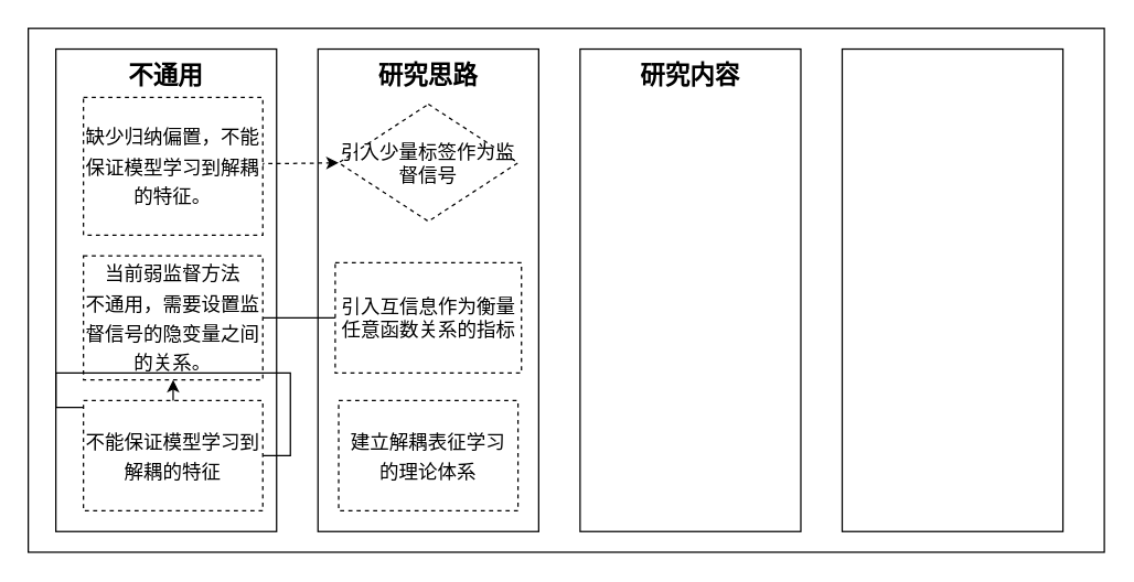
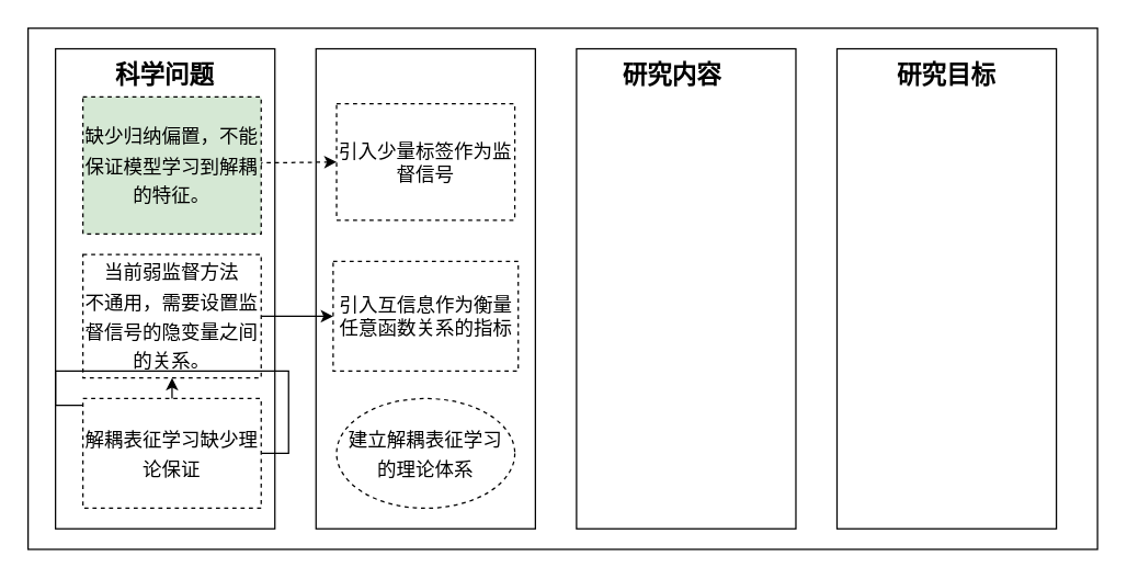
- <mxCell id="7" value="&lt;font style=&quot;font-size: 18px&quot;&gt;&lt;b&gt;不通用&lt;/b&gt;&lt;/font&gt;" style="rounded=0;whiteSpace=wrap;html=1;opacity=0;" vertex="1" parent="1"><mxGeometry x="60" y="40" width="120" height="30" as="geometry" /></mxCell>
+ <mxCell id="7" value="&lt;font style=&quot;font-size: 18px&quot;&gt;&lt;b&gt;科学问题&lt;/b&gt;&lt;/font&gt;" style="rounded=0;whiteSpace=wrap;html=1;opacity=0;" vertex="1" parent="1"><mxGeometry x="60" y="40" width="120" height="30" as="geometry" /></mxCell>
- <mxCell id="8" value="&lt;b&gt;研究思路&lt;/b&gt;" style="rounded=0;whiteSpace=wrap;html=1;fontSize=18;opacity=0;" vertex="1" parent="1"><mxGeometry x="250" y="35" width="120" height="40" as="geometry" /></mxCell>
- <mxCell id="9" value="&lt;b&gt;研究内容&lt;/b&gt;" style="rounded=0;whiteSpace=wrap;html=1;fontSize=18;opacity=0;" vertex="1" parent="1"><mxGeometry x="440" y="40" width="120" height="30" as="geometry" /></mxCell>
+ <mxCell id="9" value="&lt;b&gt;研究内容&lt;/b&gt;" style="rounded=0;whiteSpace=wrap;html=1;fontSize=18;opacity=0;" vertex="1" parent="1"><mxGeometry x="440" y="40" width="100" height="30" as="geometry" /></mxCell>
+ <mxCell id="10" value="&lt;b&gt;研究目标&lt;/b&gt;" style="rounded=0;whiteSpace=wrap;html=1;fontSize=18;opacity=0;" vertex="1" parent="1"><mxGeometry x="630" y="40" width="120" height="30" as="geometry" /></mxCell>
- <mxCell id="17" value="引入少量标签作为监督信号" style="rhombus;whiteSpace=wrap;html=1;dashed=1;fontSize=14;" vertex="1" parent="1"><mxGeometry x="245" y="75" width="130" height="85" as="geometry" /></mxCell>
+ <mxCell id="17" value="引入少量标签作为监督信号" style="rounded=0;whiteSpace=wrap;html=1;dashed=1;fontSize=14;" vertex="1" parent="1"><mxGeometry x="245" y="75" width="130" height="85" as="geometry" /></mxCell>
- <mxCell id="12" value="&lt;font style=&quot;font-size: 14px&quot;&gt;缺少归纳偏置，不能保证模型学习到解耦的特征。&lt;/font&gt;" style="rounded=0;whiteSpace=wrap;html=1;fontSize=18;dashed=1;" vertex="1" parent="1"><mxGeometry x="60" y="70" width="130" height="100" as="geometry" /></mxCell>
+ <mxCell id="12" value="&lt;font style=&quot;font-size: 14px&quot;&gt;缺少归纳偏置，不能保证模型学习到解耦的特征。&lt;/font&gt;" style="rounded=0;whiteSpace=wrap;html=1;fontSize=18;dashed=1;fillColor=#d5e8d4;" vertex="1" parent="1"><mxGeometry x="60" y="70" width="130" height="100" as="geometry" /></mxCell>
- <mxCell id="13" style="edgeStyle=orthogonalEdgeStyle;rounded=0;orthogonalLoop=1;jettySize=auto;html=1;exitX=1;exitY=0.5;exitDx=0;exitDy=0;entryX=0;entryY=0.5;entryDx=0;entryDy=0;fontSize=14;endArrow=none;" edge="1" parent="1" source="14" target="18"><mxGeometry relative="1" as="geometry" /></mxCell>
+ <mxCell id="13" style="edgeStyle=orthogonalEdgeStyle;rounded=0;orthogonalLoop=1;jettySize=auto;html=1;exitX=1;exitY=0.5;exitDx=0;exitDy=0;entryX=0;entryY=0.5;entryDx=0;entryDy=0;fontSize=14;" edge="1" parent="1" source="14" target="18"><mxGeometry relative="1" as="geometry" /></mxCell>
- <mxCell id="16" value="&lt;font style=&quot;font-size: 14px&quot;&gt;不能保证模型学习到解耦的特征&lt;/font&gt;" style="rounded=0;whiteSpace=wrap;html=1;fontSize=18;dashed=1;" vertex="1" parent="1"><mxGeometry x="60" y="290" width="130" height="80" as="geometry" /></mxCell>
+ <mxCell id="16" value="&lt;font style=&quot;font-size: 14px&quot;&gt;解耦表征学习缺少理论保证&lt;/font&gt;" style="rounded=0;whiteSpace=wrap;html=1;fontSize=18;dashed=1;" vertex="1" parent="1"><mxGeometry x="60" y="290" width="130" height="80" as="geometry" /></mxCell>
- <mxCell id="19" value="&lt;span style=&quot;font-size: 14px&quot;&gt;建立解耦表征学习&lt;br&gt;的理论体系&lt;br&gt;&lt;/span&gt;" style="rounded=0;whiteSpace=wrap;html=1;fontSize=18;dashed=1;" vertex="1" parent="1"><mxGeometry x="245" y="290" width="130" height="80" as="geometry" /></mxCell>
+ <mxCell id="19" value="&lt;span style=&quot;font-size: 14px&quot;&gt;建立解耦表征学习&lt;br&gt;的理论体系&lt;br&gt;&lt;/span&gt;" style="ellipse;whiteSpace=wrap;html=1;fontSize=18;dashed=1;" vertex="1" parent="1"><mxGeometry x="245" y="290" width="130" height="80" as="geometry" /></mxCell>
